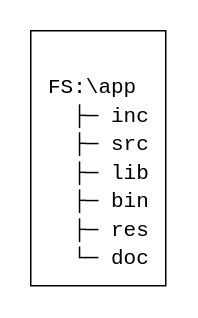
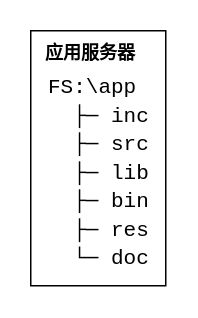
+ <mxCell id="3" value="&lt;font face=&quot;Georgia&quot;&gt;应用服务器&lt;/font&gt;" style="text;html=1;strokeColor=none;fillColor=none;align=center;verticalAlign=middle;whiteSpace=wrap;rounded=0;fontStyle=1" vertex="1" parent="1"><mxGeometry x="20" y="20" width="80" height="30" as="geometry" /></mxCell>
